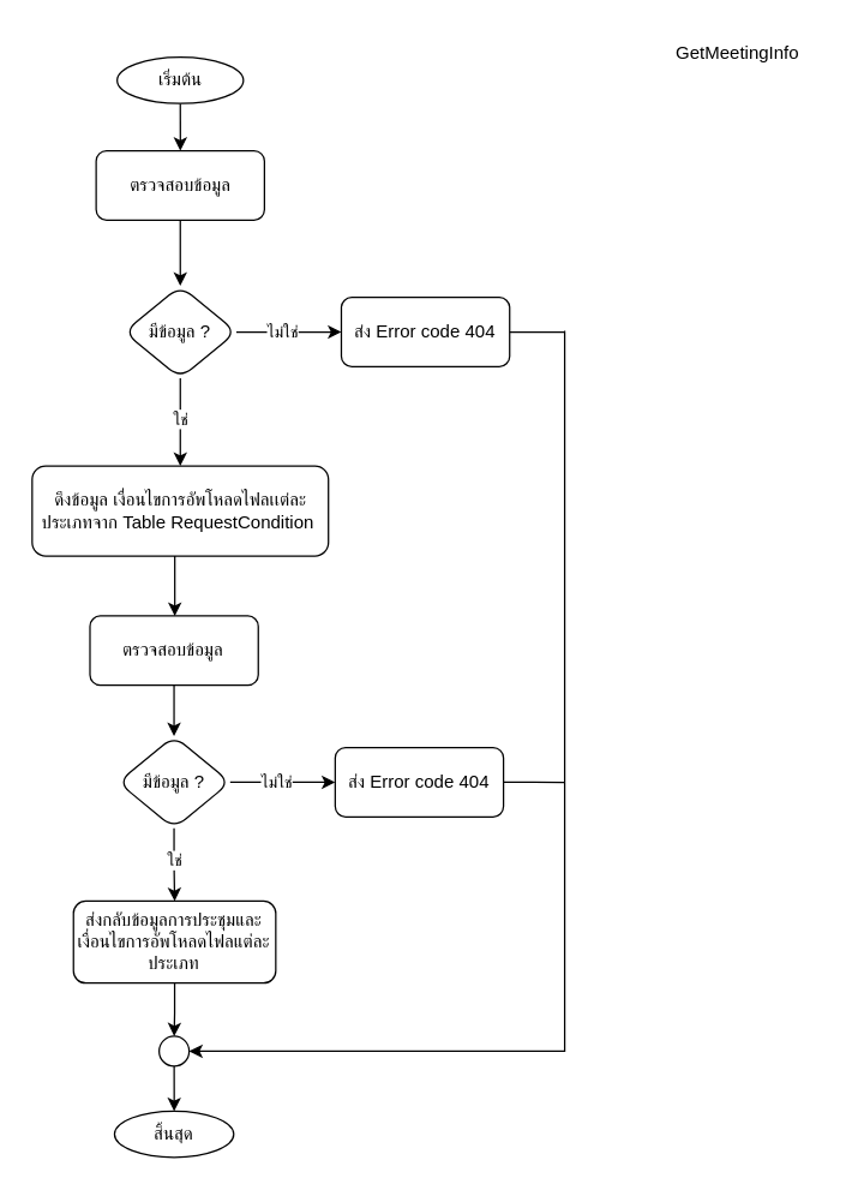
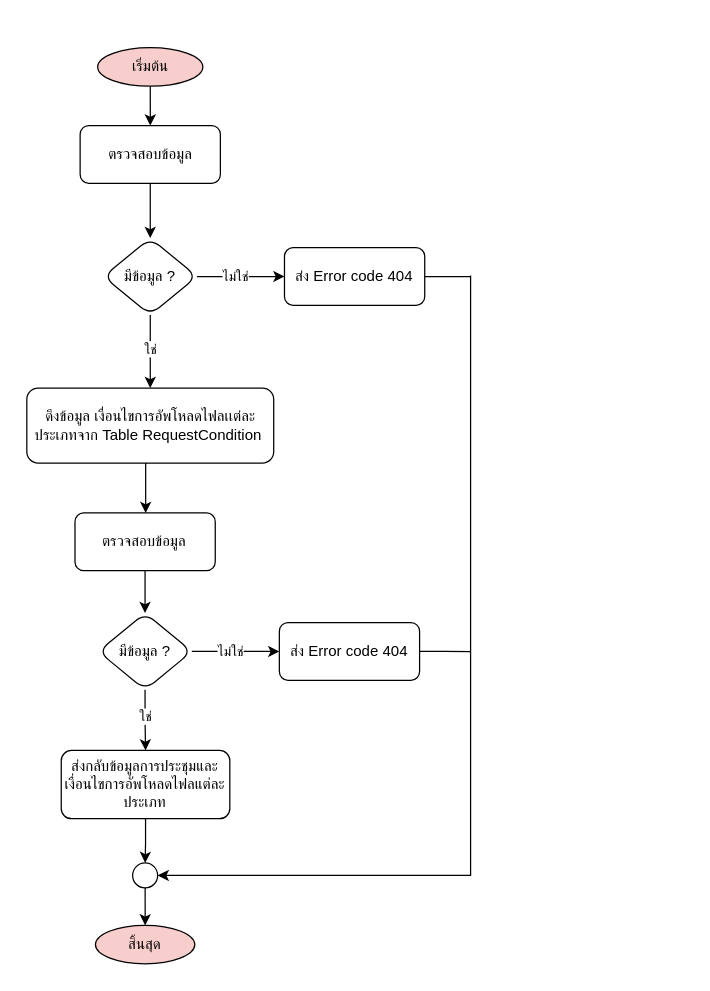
- <mxCell id="29" value="GetMeetingInfo" style="text;html=1;align=center;verticalAlign=middle;resizable=0;points=[];autosize=1;strokeColor=none;fillColor=none;" vertex="1" parent="1"><mxGeometry x="436" y="20" width="110" height="30" as="geometry" /></mxCell>
- <mxCell id="3" value="เริ่มต้น" style="ellipse;whiteSpace=wrap;html=1;rounded=1;glass=0;strokeWidth=1;shadow=0;" parent="1" vertex="1"><mxGeometry x="77.578" y="37.692" width="84.17" height="30.769" as="geometry" /></mxCell>
+ <mxCell id="3" value="เริ่มต้น" style="ellipse;whiteSpace=wrap;html=1;rounded=1;glass=0;strokeWidth=1;shadow=0;fillColor=#f8cecc;" parent="1" vertex="1"><mxGeometry x="77.578" y="37.692" width="84.17" height="30.769" as="geometry" /></mxCell>
- <mxCell id="27" value="สิ้นสุด" style="ellipse;whiteSpace=wrap;html=1;rounded=1;glass=0;strokeWidth=1;shadow=0;" parent="1" vertex="1"><mxGeometry x="75.806" y="740" width="79.494" height="30.769" as="geometry" /></mxCell>
+ <mxCell id="27" value="สิ้นสุด" style="ellipse;whiteSpace=wrap;html=1;rounded=1;glass=0;strokeWidth=1;shadow=0;fillColor=#f8cecc;" parent="1" vertex="1"><mxGeometry x="75.806" y="740" width="79.494" height="30.769" as="geometry" /></mxCell>
